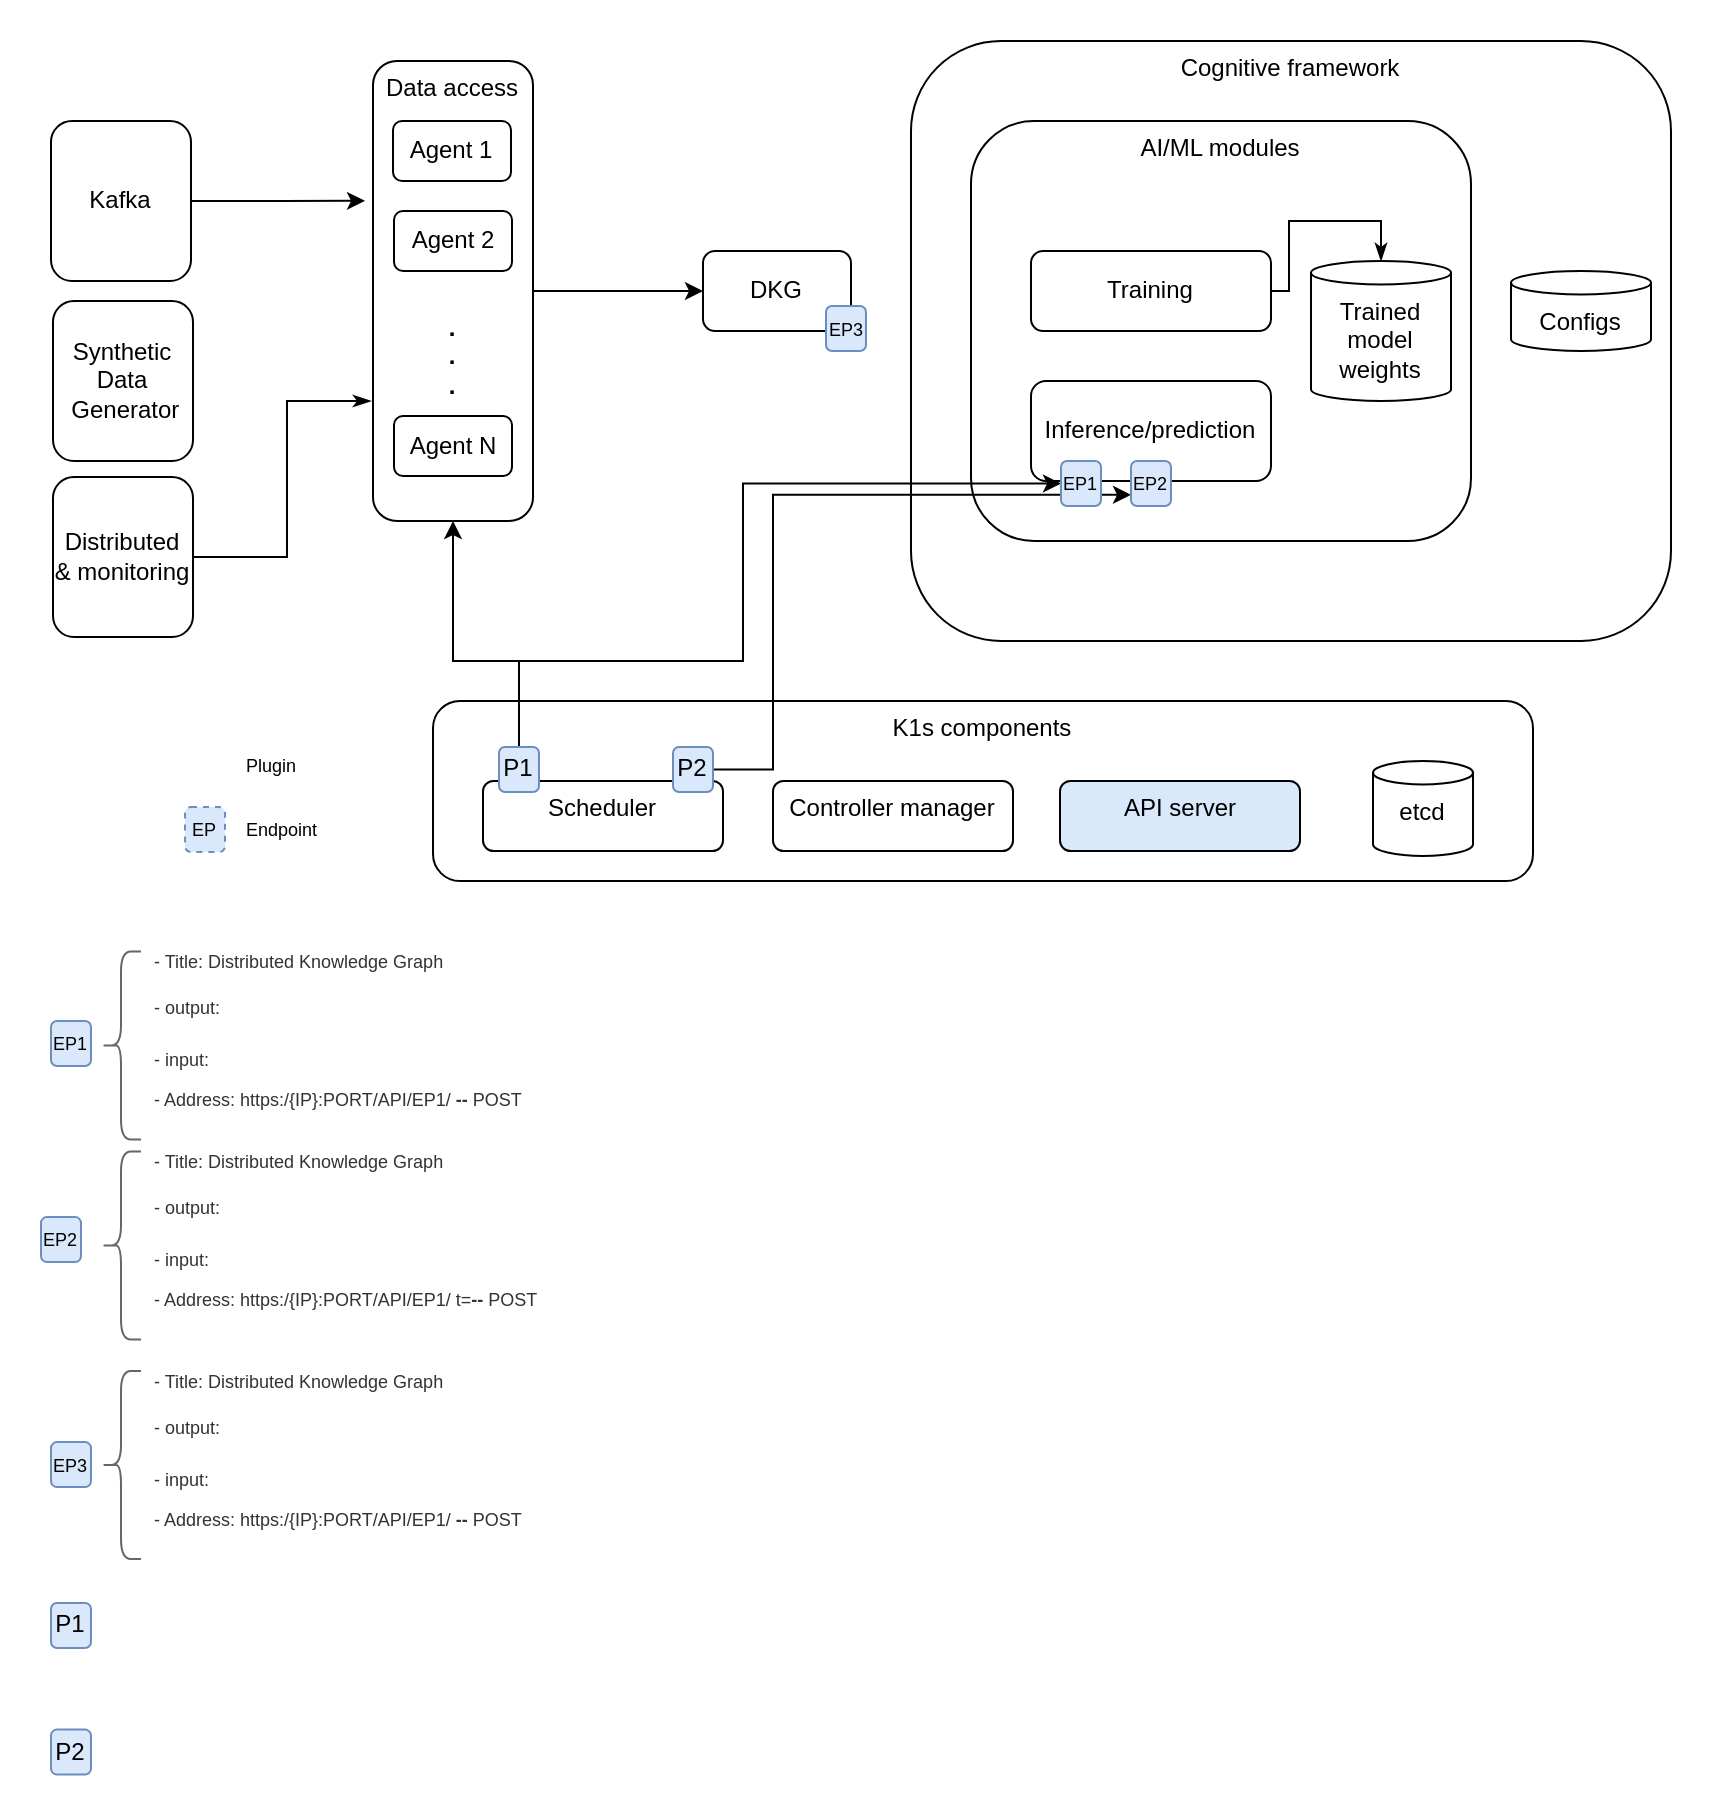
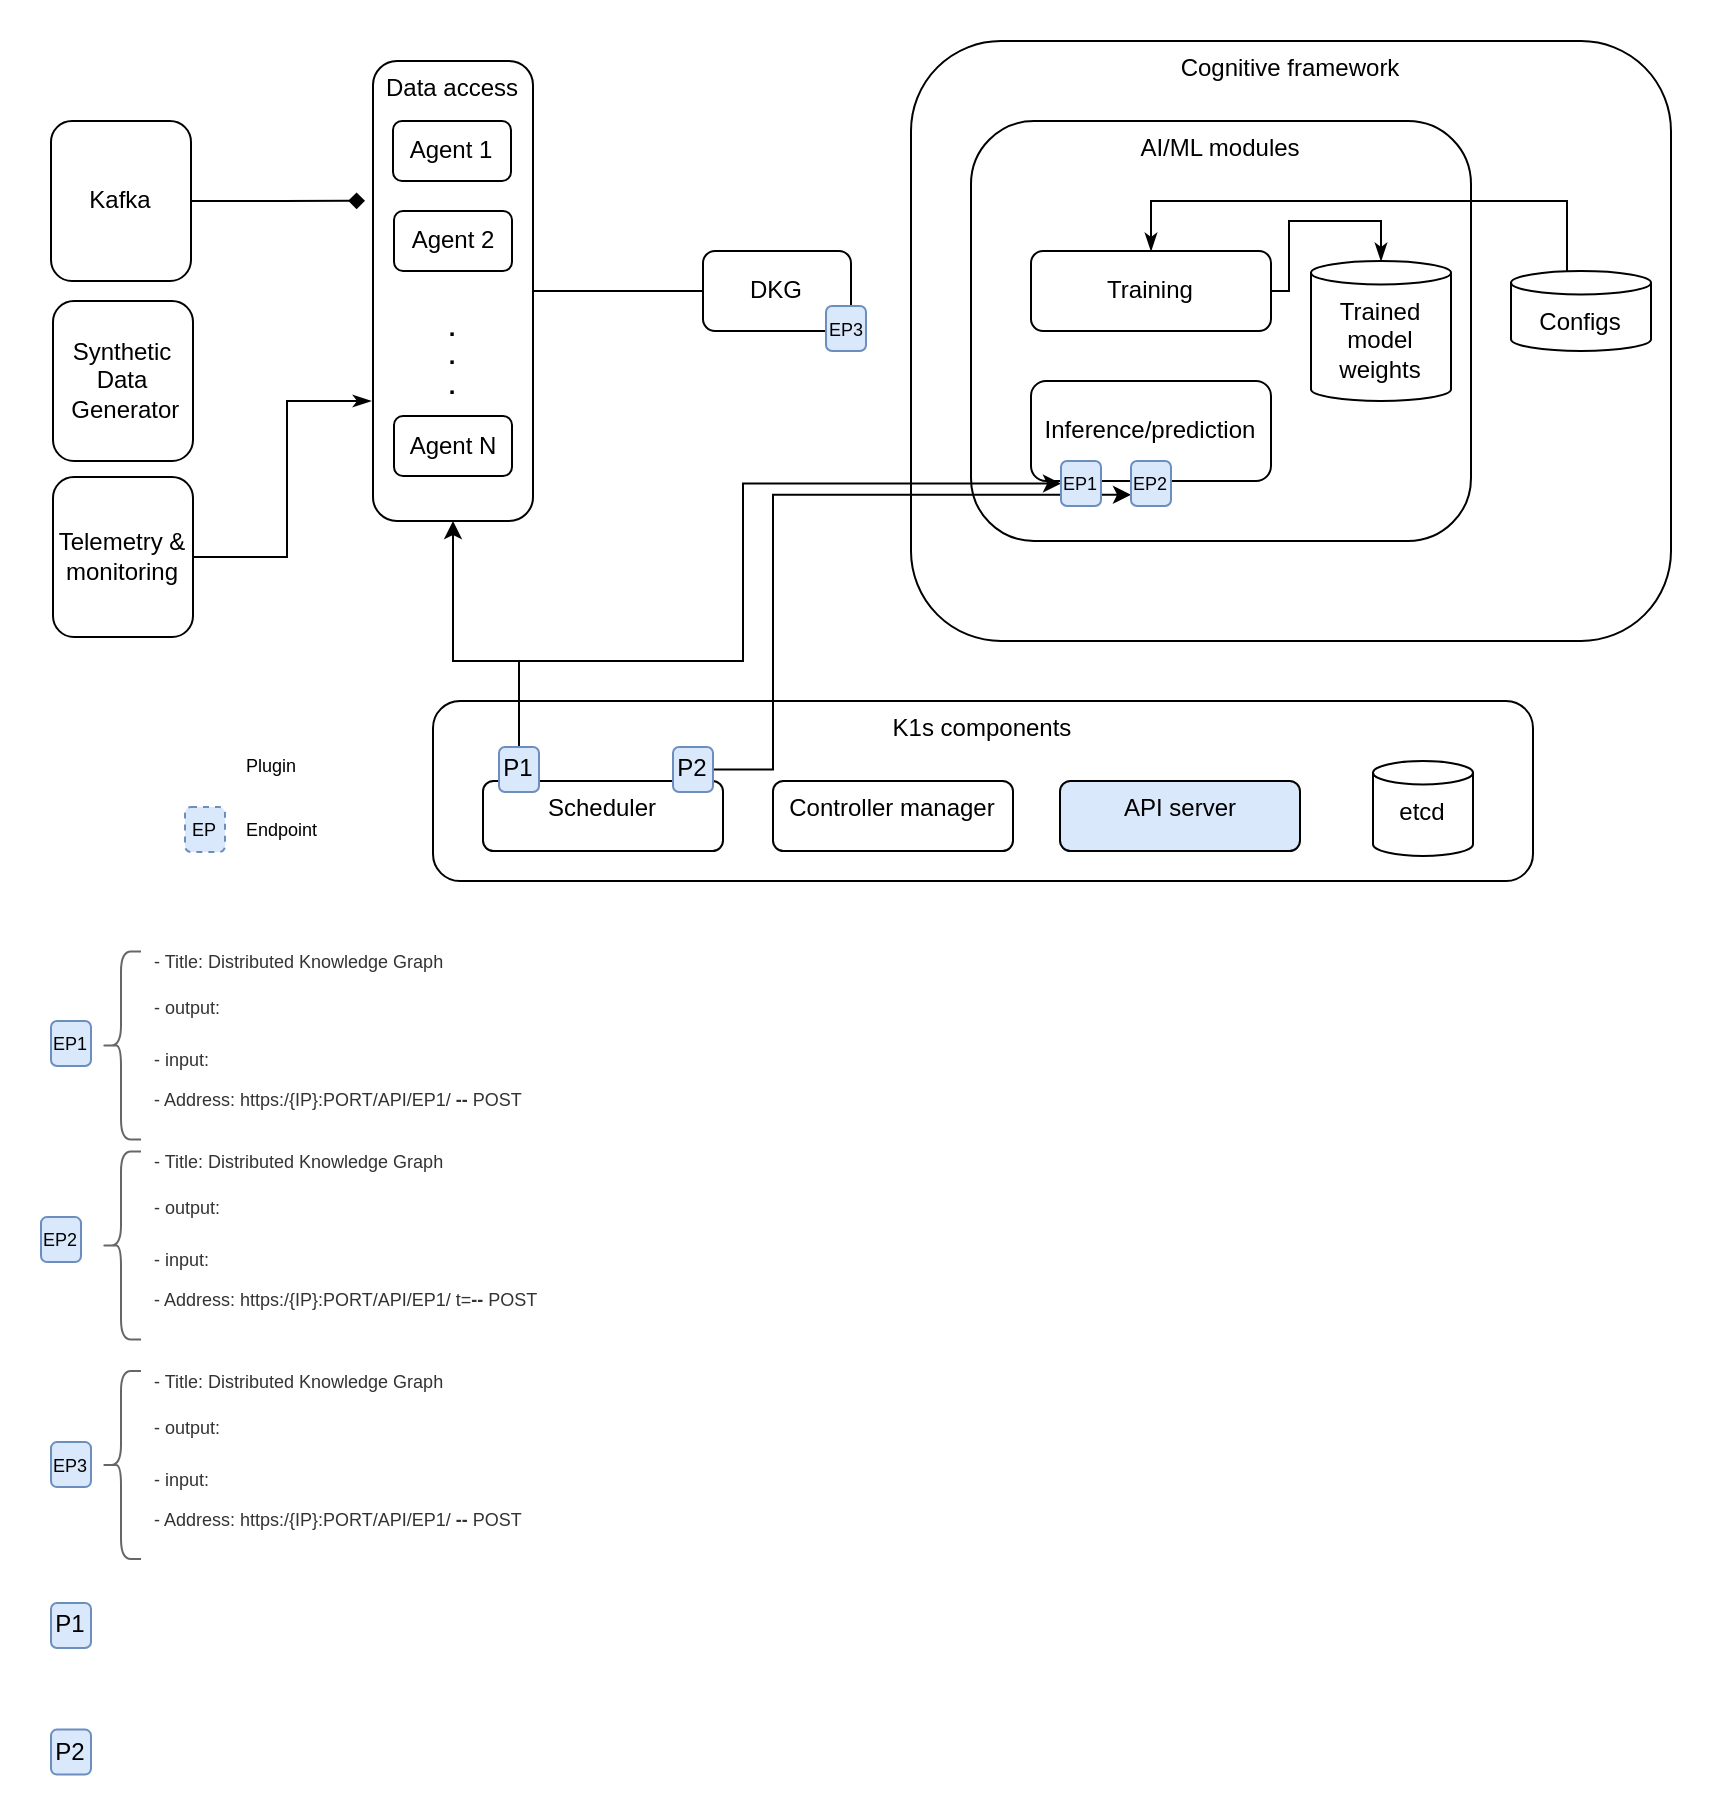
- <mxCell id="13" value="" style="edgeStyle=orthogonalEdgeStyle;rounded=0;orthogonalLoop=1;jettySize=auto;html=1;fontSize=9;entryX=-0.05;entryY=0.304;entryDx=0;entryDy=0;entryPerimeter=0;" edge="1" parent="1" source="15" target="20"><mxGeometry relative="1" as="geometry" /></mxCell>
+ <mxCell id="13" value="" style="edgeStyle=orthogonalEdgeStyle;rounded=0;orthogonalLoop=1;jettySize=auto;html=1;fontSize=9;entryX=-0.05;entryY=0.304;entryDx=0;entryDy=0;entryPerimeter=0;endArrow=diamond;" edge="1" parent="1" source="15" target="20"><mxGeometry relative="1" as="geometry" /></mxCell>
+ <mxCell id="6" style="edgeStyle=orthogonalEdgeStyle;rounded=0;orthogonalLoop=1;jettySize=auto;html=1;entryX=0.5;entryY=0;entryDx=0;entryDy=0;labelBackgroundColor=default;fontColor=default;startArrow=none;startFill=0;endArrow=classicThin;endFill=1;strokeColor=default;" edge="1" parent="1" source="7" target="17"><mxGeometry relative="1" as="geometry"><Array as="points"><mxPoint x="783" y="100" /><mxPoint x="575" y="100" /></Array></mxGeometry></mxCell>
- <mxCell id="19" style="edgeStyle=orthogonalEdgeStyle;rounded=0;orthogonalLoop=1;jettySize=auto;html=1;entryX=0;entryY=0.5;entryDx=0;entryDy=0;" edge="1" parent="1" source="20" target="46"><mxGeometry relative="1" as="geometry" /></mxCell>
+ <mxCell id="19" style="edgeStyle=orthogonalEdgeStyle;rounded=0;orthogonalLoop=1;jettySize=auto;html=1;entryX=0;entryY=0.5;entryDx=0;entryDy=0;endArrow=none;" edge="1" parent="1" source="20" target="46"><mxGeometry relative="1" as="geometry" /></mxCell>
- <mxCell id="30" value="Distributed &amp;amp; monitoring" style="rounded=1;whiteSpace=wrap;html=1;align=center;verticalAlign=middle;horizontal=1;" vertex="1" parent="1"><mxGeometry x="26" y="238" width="70" height="80" as="geometry" /></mxCell>
+ <mxCell id="30" value="Telemetry &amp;amp; monitoring" style="rounded=1;whiteSpace=wrap;html=1;align=center;verticalAlign=middle;horizontal=1;" vertex="1" parent="1"><mxGeometry x="26" y="238" width="70" height="80" as="geometry" /></mxCell>
